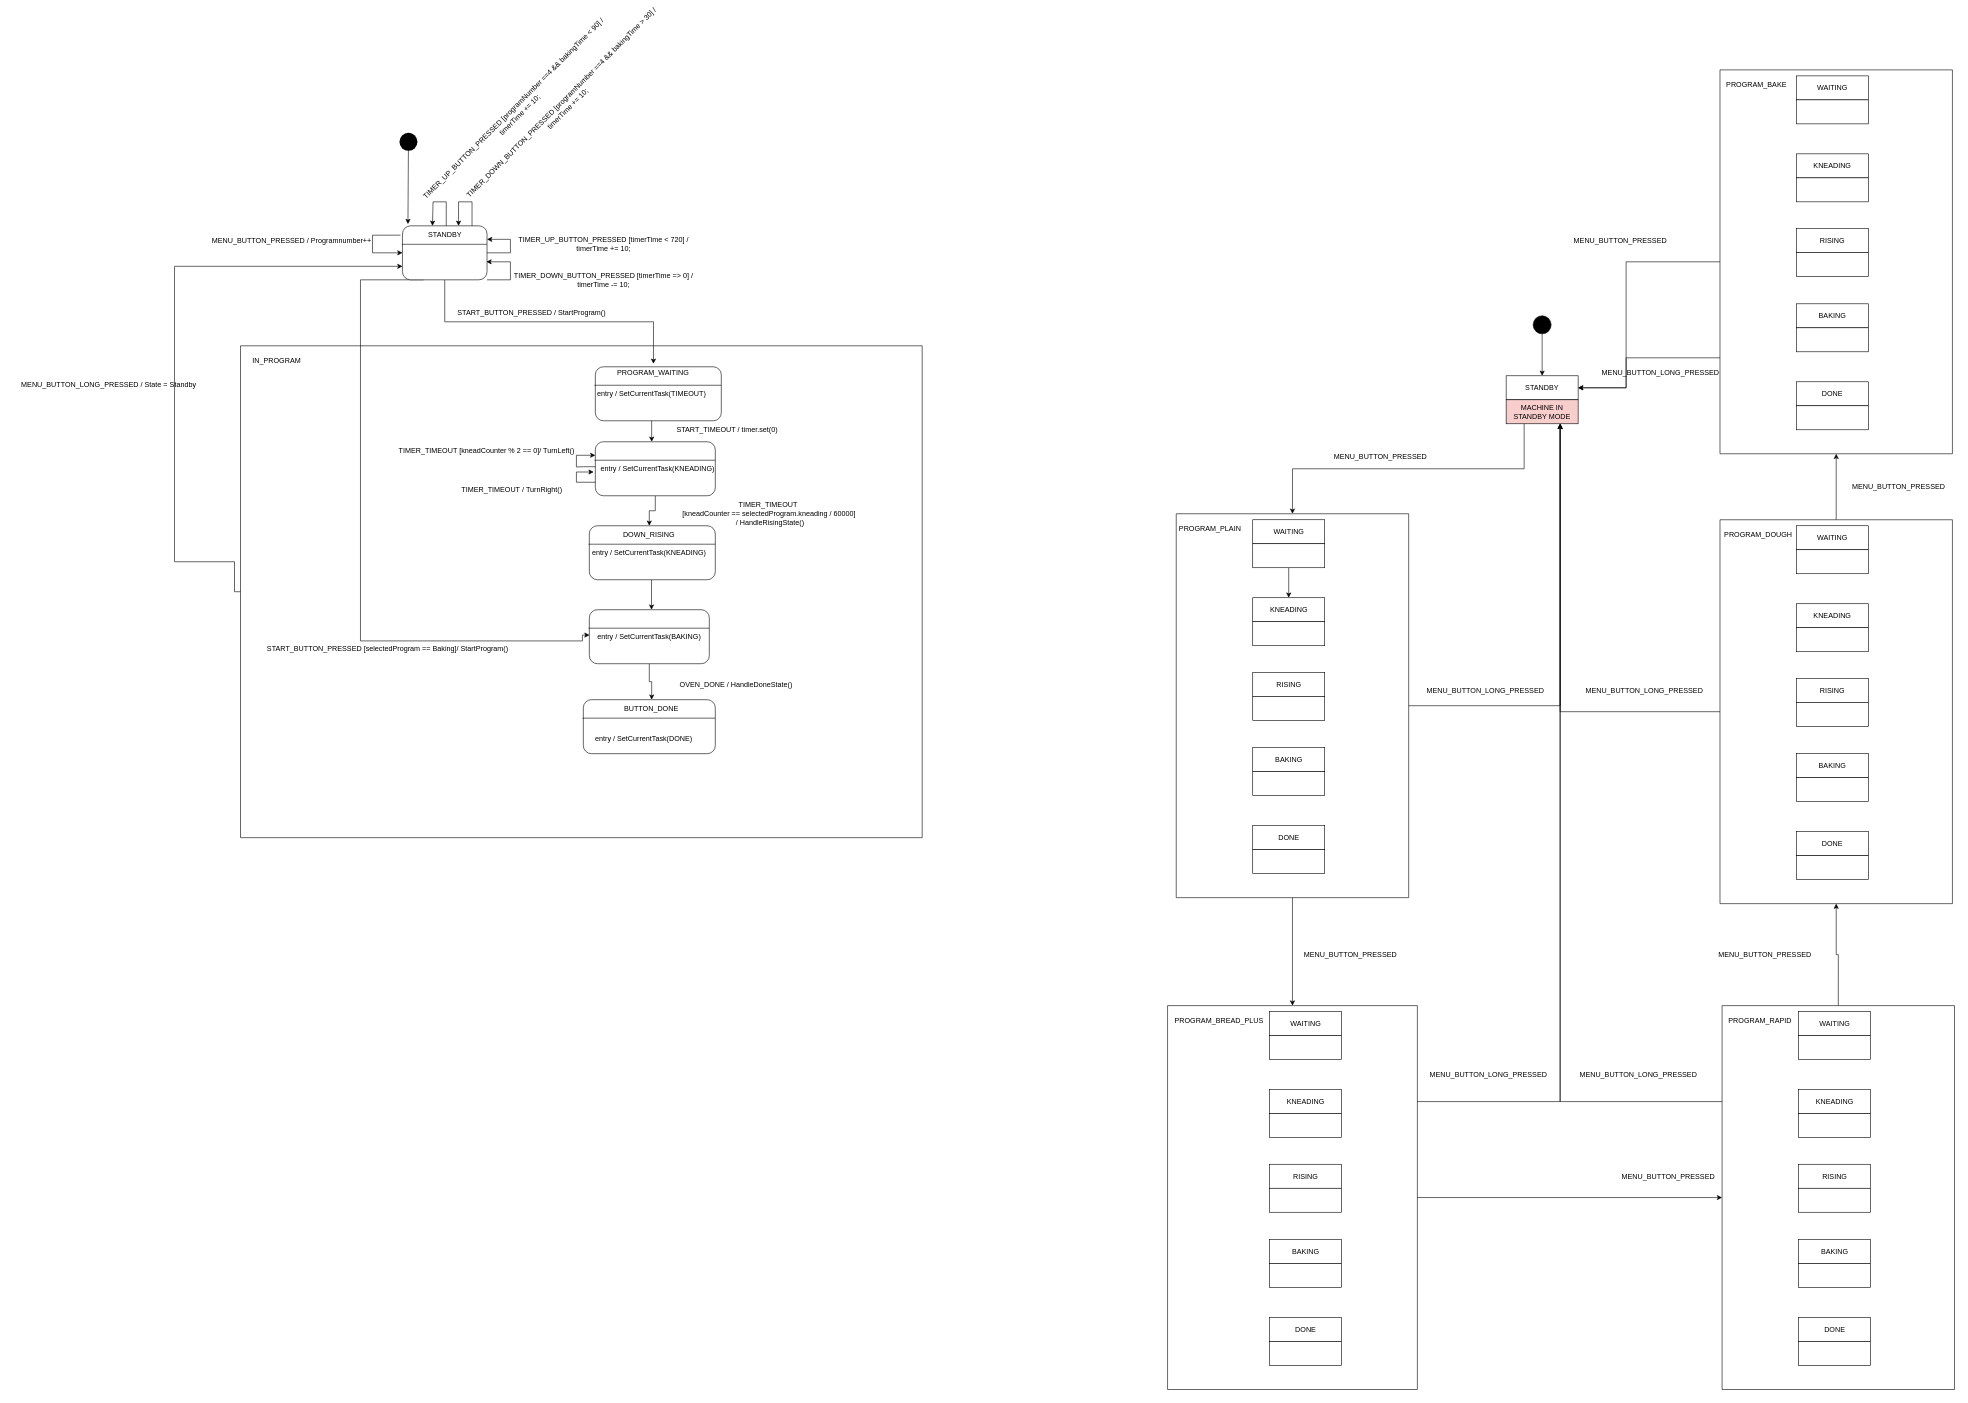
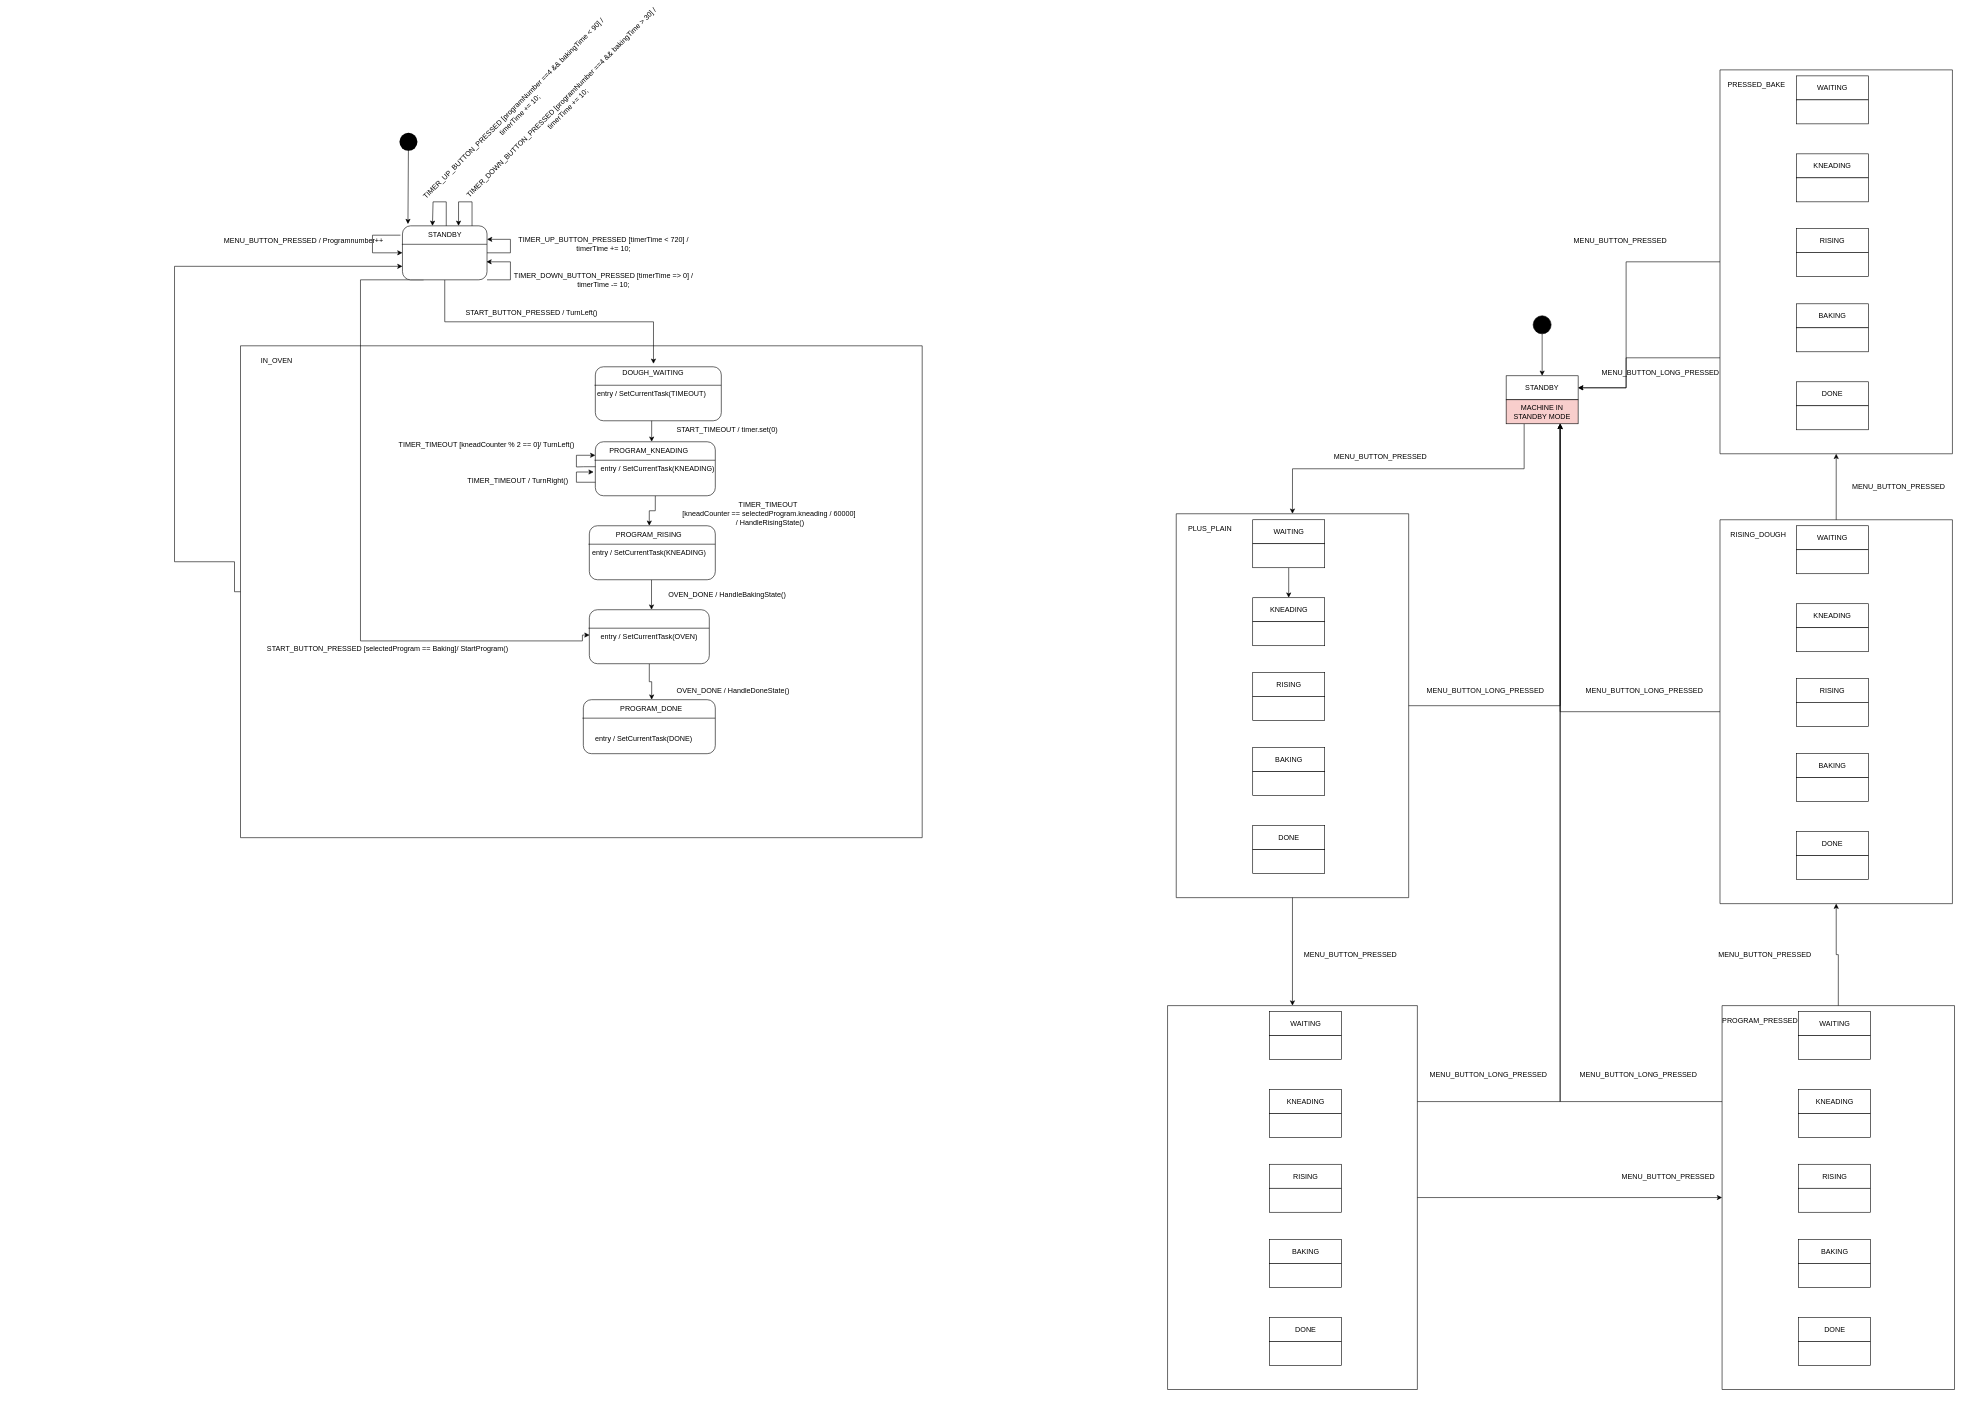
- <mxCell id="68" value="PROGRAM_BAKE" style="text;html=1;align=center;verticalAlign=middle;resizable=0;points=[];autosize=1;strokeColor=none;fillColor=none;" parent="67" vertex="1"><mxGeometry y="10" width="120" height="30" as="geometry" /></mxCell>
+ <mxCell id="68" value="PRESSED_BAKE" style="text;html=1;align=center;verticalAlign=middle;resizable=0;points=[];autosize=1;strokeColor=none;fillColor=none;" parent="67" vertex="1"><mxGeometry y="10" width="120" height="30" as="geometry" /></mxCell>
- <mxCell id="95" value="MENU_BUTTON_PRESSED / Programnumber++" style="text;html=1;align=center;verticalAlign=middle;resizable=0;points=[];autosize=1;strokeColor=none;fillColor=none;" parent="1" vertex="1"><mxGeometry x="340" y="290" width="290" height="30" as="geometry" /></mxCell>
+ <mxCell id="95" value="MENU_BUTTON_PRESSED / Programnumber++" style="text;html=1;align=center;verticalAlign=middle;resizable=0;points=[];autosize=1;strokeColor=none;fillColor=none;" parent="1" vertex="1"><mxGeometry x="360" y="290" width="290" height="30" as="geometry" /></mxCell>
- <mxCell id="96" value="START_BUTTON_PRESSED / StartProgram()" style="text;html=1;align=center;verticalAlign=middle;resizable=0;points=[];autosize=1;strokeColor=none;fillColor=none;" parent="1" vertex="1"><mxGeometry x="750" y="410" width="270" height="30" as="geometry" /></mxCell>
+ <mxCell id="96" value="START_BUTTON_PRESSED / TurnLeft()" style="text;html=1;align=center;verticalAlign=middle;resizable=0;points=[];autosize=1;strokeColor=none;fillColor=none;" parent="1" vertex="1"><mxGeometry x="750" y="410" width="270" height="30" as="geometry" /></mxCell>
- <mxCell id="99" value="IN_PROGRAM" style="text;html=1;align=center;verticalAlign=middle;resizable=0;points=[];autosize=1;strokeColor=none;fillColor=none;" parent="98" vertex="1"><mxGeometry x="10" y="10" width="100" height="30" as="geometry" /></mxCell>
+ <mxCell id="99" value="IN_OVEN" style="text;html=1;align=center;verticalAlign=middle;resizable=0;points=[];autosize=1;strokeColor=none;fillColor=none;" parent="98" vertex="1"><mxGeometry x="10" y="10" width="100" height="30" as="geometry" /></mxCell>
- <mxCell id="108" value="PROGRAM_WAITING" style="text;html=1;strokeColor=none;fillColor=none;align=center;verticalAlign=middle;whiteSpace=wrap;rounded=0;movable=1;resizable=1;rotatable=1;deletable=1;editable=1;locked=0;connectable=1;" parent="98" vertex="1"><mxGeometry x="643.46" y="30" width="90" height="30" as="geometry" /></mxCell>
+ <mxCell id="108" value="DOUGH_WAITING" style="text;html=1;strokeColor=none;fillColor=none;align=center;verticalAlign=middle;whiteSpace=wrap;rounded=0;movable=1;resizable=1;rotatable=1;deletable=1;editable=1;locked=0;connectable=1;" parent="98" vertex="1"><mxGeometry x="643.46" y="30" width="90" height="30" as="geometry" /></mxCell>
- <mxCell id="132" value="MENU_BUTTON_LONG_PRESSED / State = Standby" style="text;html=1;align=center;verticalAlign=middle;resizable=0;points=[];autosize=1;strokeColor=none;fillColor=none;" parent="1" vertex="1"><mxGeometry x="20" y="530" width="320" height="30" as="geometry" /></mxCell>
- <mxCell id="129" value="&lt;p&gt;TIMER_TIMEOUT [kneadCounter % 2 == 0]&lt;span style=&quot;background-color: initial;&quot;&gt;/ TurnLeft()&lt;/span&gt;&lt;/p&gt;" style="text;html=1;align=center;verticalAlign=middle;resizable=0;points=[];autosize=1;strokeColor=none;fillColor=none;" parent="98" vertex="1"><mxGeometry x="250" y="150" width="320" height="50" as="geometry" /></mxCell>
+ <mxCell id="129" value="&lt;p&gt;TIMER_TIMEOUT [kneadCounter % 2 == 0]&lt;span style=&quot;background-color: initial;&quot;&gt;/ TurnLeft()&lt;/span&gt;&lt;/p&gt;" style="text;html=1;align=center;verticalAlign=middle;resizable=0;points=[];autosize=1;strokeColor=none;fillColor=none;" parent="98" vertex="1"><mxGeometry x="250" y="140" width="320" height="50" as="geometry" /></mxCell>
+ <mxCell id="112" value="PROGRAM_KNEADING" style="text;html=1;strokeColor=none;fillColor=none;align=center;verticalAlign=middle;whiteSpace=wrap;rounded=0;" parent="98" vertex="1"><mxGeometry x="636.46" y="160" width="90" height="30" as="geometry" /></mxCell>
- <mxCell id="131" value="&lt;p&gt;TIMER_TIMEOUT&amp;nbsp;&lt;span style=&quot;background-color: initial;&quot;&gt;/ TurnRight()&lt;/span&gt;&lt;/p&gt;" style="text;html=1;align=center;verticalAlign=middle;resizable=0;points=[];autosize=1;strokeColor=none;fillColor=none;" vertex="1" parent="98"><mxGeometry x="356.54" y="215" width="190" height="50" as="geometry" /></mxCell>
+ <mxCell id="131" value="&lt;p&gt;TIMER_TIMEOUT&amp;nbsp;&lt;span style=&quot;background-color: initial;&quot;&gt;/ TurnRight()&lt;/span&gt;&lt;/p&gt;" style="text;html=1;align=center;verticalAlign=middle;resizable=0;points=[];autosize=1;strokeColor=none;fillColor=none;" vertex="1" parent="98"><mxGeometry x="366.54" y="200" width="190" height="50" as="geometry" /></mxCell>
- <mxCell id="11" value="PROGRAM_PLAIN" style="text;html=1;align=center;verticalAlign=middle;resizable=0;points=[];autosize=1;strokeColor=none;fillColor=none;" parent="10" vertex="1"><mxGeometry x="-9" y="10" width="130" height="30" as="geometry" /></mxCell>
+ <mxCell id="11" value="PLUS_PLAIN" style="text;html=1;align=center;verticalAlign=middle;resizable=0;points=[];autosize=1;strokeColor=none;fillColor=none;" parent="10" vertex="1"><mxGeometry x="-9" y="10" width="130" height="30" as="geometry" /></mxCell>
- <mxCell id="116" value="DOWN_RISING" style="text;html=1;strokeColor=none;fillColor=none;align=center;verticalAlign=middle;whiteSpace=wrap;rounded=0;" parent="98" vertex="1"><mxGeometry x="636.46" y="300" width="90" height="30" as="geometry" /></mxCell>
+ <mxCell id="116" value="PROGRAM_RISING" style="text;html=1;strokeColor=none;fillColor=none;align=center;verticalAlign=middle;whiteSpace=wrap;rounded=0;" parent="98" vertex="1"><mxGeometry x="636.46" y="300" width="90" height="30" as="geometry" /></mxCell>
- <mxCell id="54" value="PROGRAM_DOUGH" style="text;html=1;align=center;verticalAlign=middle;resizable=0;points=[];autosize=1;strokeColor=none;fillColor=none;" parent="53" vertex="1"><mxGeometry x="-6.5" y="10" width="140" height="30" as="geometry" /></mxCell>
+ <mxCell id="54" value="RISING_DOUGH" style="text;html=1;align=center;verticalAlign=middle;resizable=0;points=[];autosize=1;strokeColor=none;fillColor=none;" parent="53" vertex="1"><mxGeometry x="-6.5" y="10" width="140" height="30" as="geometry" /></mxCell>
+ <mxCell id="104" value="OVEN_DONE / HandleBakingState()" style="text;html=1;align=center;verticalAlign=middle;resizable=0;points=[];autosize=1;strokeColor=none;fillColor=none;" parent="98" vertex="1"><mxGeometry x="701.46" y="400" width="220" height="30" as="geometry" /></mxCell>
- <mxCell id="125" value="entry /&amp;nbsp;SetCurrentTask(BAKING)" style="text;html=1;align=center;verticalAlign=middle;resizable=0;points=[];autosize=1;strokeColor=none;fillColor=none;" parent="98" vertex="1"><mxGeometry x="581.46" y="470" width="200" height="30" as="geometry" /></mxCell>
+ <mxCell id="125" value="entry /&amp;nbsp;SetCurrentTask(OVEN)" style="text;html=1;align=center;verticalAlign=middle;resizable=0;points=[];autosize=1;strokeColor=none;fillColor=none;" parent="98" vertex="1"><mxGeometry x="581.46" y="470" width="200" height="30" as="geometry" /></mxCell>
- <mxCell id="105" value="OVEN_DONE / HandleDoneState()" style="text;html=1;align=center;verticalAlign=middle;resizable=0;points=[];autosize=1;strokeColor=none;fillColor=none;" parent="98" vertex="1"><mxGeometry x="721.46" y="550" width="210" height="30" as="geometry" /></mxCell>
+ <mxCell id="105" value="OVEN_DONE / HandleDoneState()" style="text;html=1;align=center;verticalAlign=middle;resizable=0;points=[];autosize=1;strokeColor=none;fillColor=none;" parent="98" vertex="1"><mxGeometry x="716.46" y="560" width="210" height="30" as="geometry" /></mxCell>
- <mxCell id="122" value="BUTTON_DONE" style="text;html=1;strokeColor=none;fillColor=none;align=center;verticalAlign=middle;whiteSpace=wrap;rounded=0;" parent="98" vertex="1"><mxGeometry x="640.46" y="590" width="90" height="30" as="geometry" /></mxCell>
+ <mxCell id="122" value="PROGRAM_DONE" style="text;html=1;strokeColor=none;fillColor=none;align=center;verticalAlign=middle;whiteSpace=wrap;rounded=0;" parent="98" vertex="1"><mxGeometry x="640.46" y="590" width="90" height="30" as="geometry" /></mxCell>
- <mxCell id="36" value="PROGRAM_BREAD_PLUS" style="text;html=1;align=center;verticalAlign=middle;resizable=0;points=[];autosize=1;strokeColor=none;fillColor=none;" parent="25" vertex="1"><mxGeometry y="10" width="170" height="30" as="geometry" /></mxCell>
- <mxCell id="40" value="PROGRAM_RAPID" style="text;html=1;align=center;verticalAlign=middle;resizable=0;points=[];autosize=1;strokeColor=none;fillColor=none;" parent="39" vertex="1"><mxGeometry x="-2.5" y="10" width="130" height="30" as="geometry" /></mxCell>
+ <mxCell id="40" value="PROGRAM_PRESSED" style="text;html=1;align=center;verticalAlign=middle;resizable=0;points=[];autosize=1;strokeColor=none;fillColor=none;" parent="39" vertex="1"><mxGeometry x="-2.5" y="10" width="130" height="30" as="geometry" /></mxCell>
